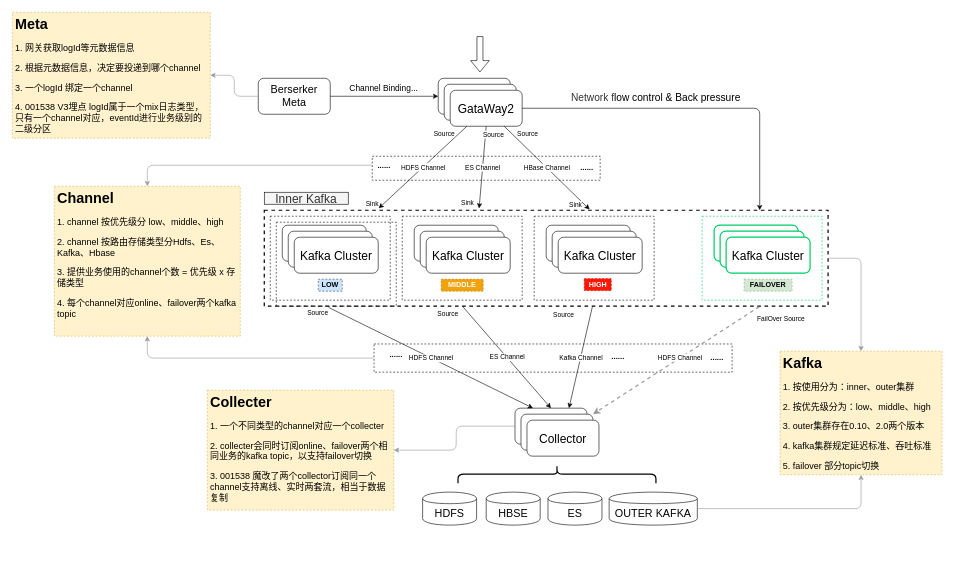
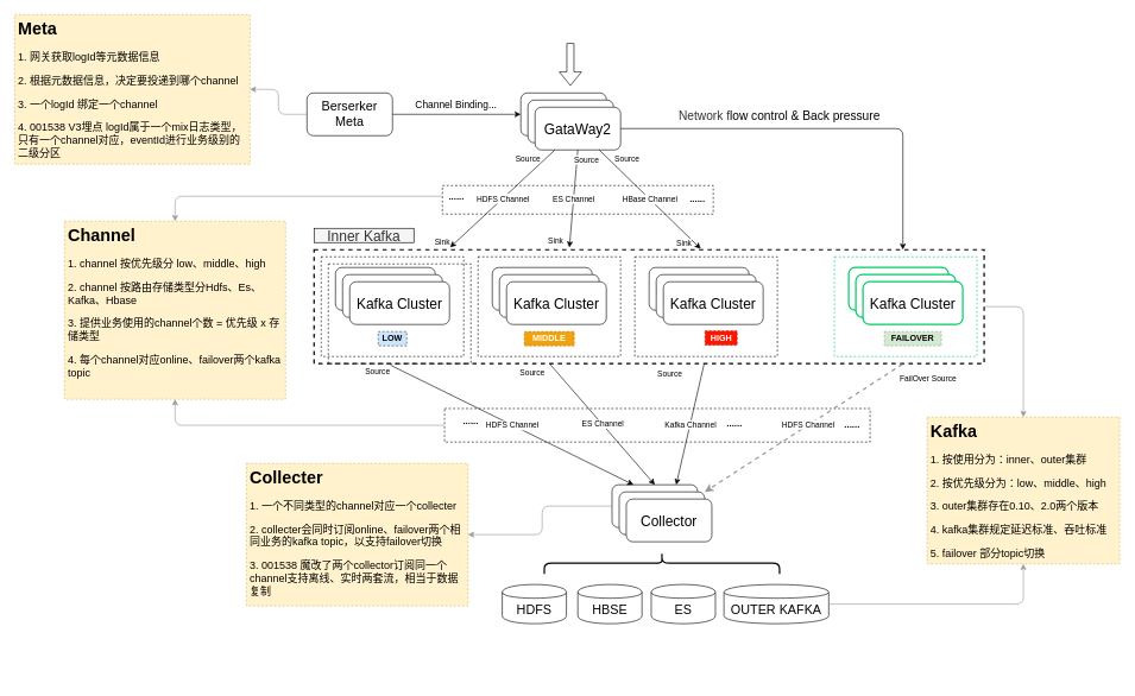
- <mxCell id="23" value="&lt;b&gt;HIGH&lt;/b&gt;" style="text;html=1;strokeColor=#B20000;align=center;verticalAlign=middle;whiteSpace=wrap;rounded=0;dashed=1;fontColor=#ffffff;fillColor=#FF1600;" vertex="1" parent="18"><mxGeometry x="83.5" y="104" width="45" height="20" as="geometry" /></mxCell>
+ <mxCell id="23" value="&lt;b&gt;HIGH&lt;/b&gt;" style="text;html=1;strokeColor=#B20000;align=center;verticalAlign=middle;whiteSpace=wrap;rounded=0;dashed=1;fontColor=#ffffff;fillColor=#FF1600;" vertex="1" parent="18"><mxGeometry x="98.5" y="104" width="45" height="20" as="geometry" /></mxCell>
